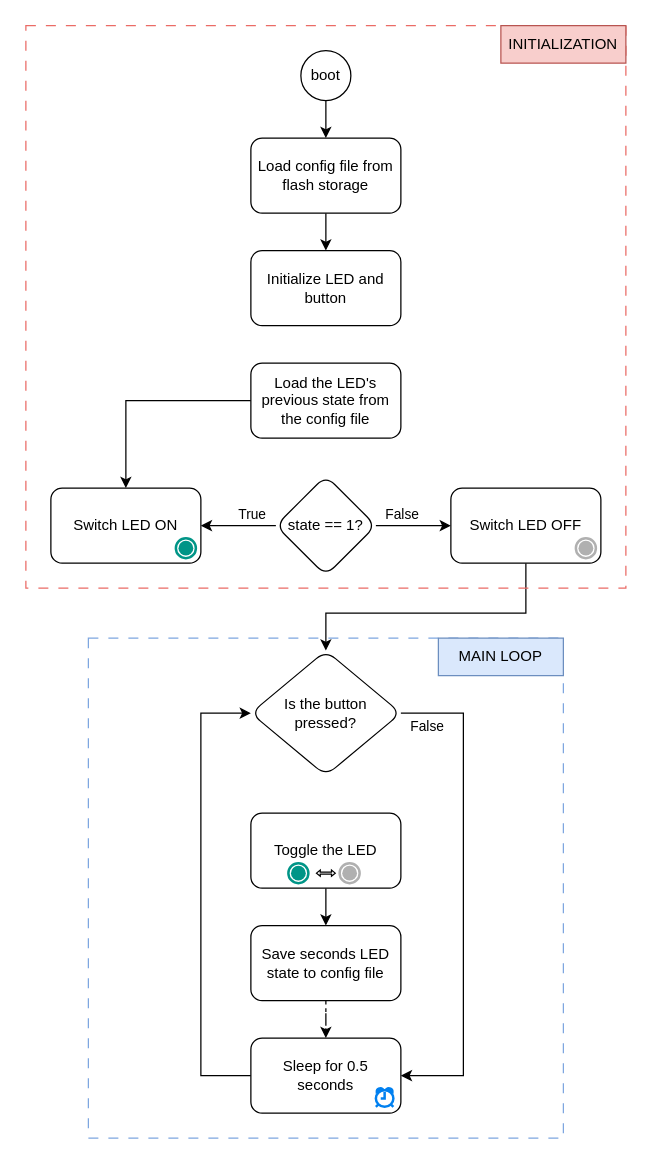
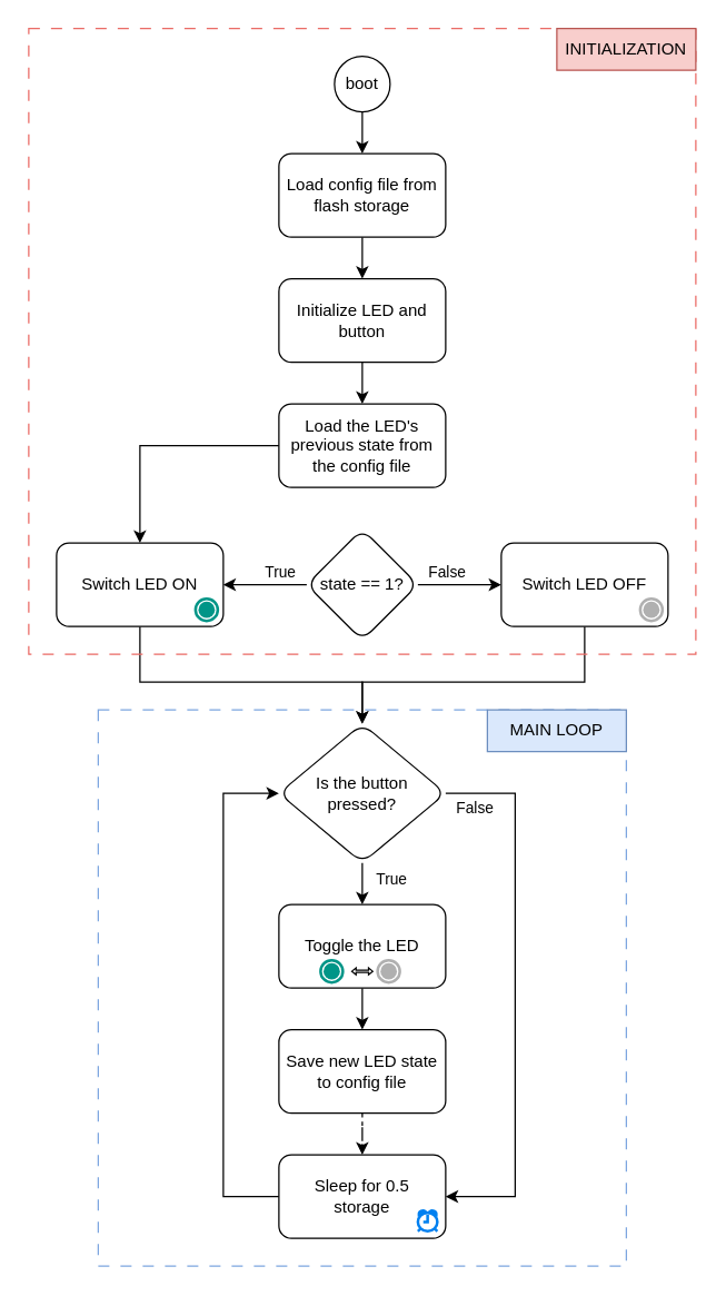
+ <mxCell id="6" value="" style="edgeStyle=orthogonalEdgeStyle;rounded=0;orthogonalLoop=1;jettySize=auto;html=1;" edge="1" parent="1" source="7" target="9"><mxGeometry relative="1" as="geometry" /></mxCell>
+ <mxCell id="15" value="" style="edgeStyle=orthogonalEdgeStyle;rounded=0;orthogonalLoop=1;jettySize=auto;html=1;entryX=0.5;entryY=0;entryDx=0;entryDy=0;" edge="1" parent="1" source="16" target="23"><mxGeometry relative="1" as="geometry"><mxPoint x="260" y="530" as="targetPoint" /><Array as="points"><mxPoint x="100" y="490" /><mxPoint x="260" y="490" /></Array></mxGeometry></mxCell>
+ <mxCell id="19" value="" style="edgeStyle=orthogonalEdgeStyle;rounded=0;orthogonalLoop=1;jettySize=auto;html=1;" edge="1" parent="1" source="23" target="25"><mxGeometry relative="1" as="geometry" /></mxCell>
+ <mxCell id="20" value="True" style="edgeLabel;html=1;align=center;verticalAlign=middle;resizable=0;points=[];" vertex="1" connectable="0" parent="19"><mxGeometry x="0.312" relative="1" as="geometry"><mxPoint x="20" y="-2" as="offset" /></mxGeometry></mxCell>
- <mxCell id="27" value="Save seconds LED state to config file" style="whiteSpace=wrap;html=1;rounded=1;" vertex="1" parent="1"><mxGeometry x="200" y="740" width="120" height="60" as="geometry" /></mxCell>
+ <mxCell id="27" value="Save new LED state to config file" style="whiteSpace=wrap;html=1;rounded=1;" vertex="1" parent="1"><mxGeometry x="200" y="740" width="120" height="60" as="geometry" /></mxCell>
- <mxCell id="29" value="Sleep for 0.5&lt;br&gt;seconds" style="whiteSpace=wrap;html=1;rounded=1;" vertex="1" parent="1"><mxGeometry x="200" y="830" width="120" height="60" as="geometry" /></mxCell>
+ <mxCell id="29" value="Sleep for 0.5&lt;br&gt;storage" style="whiteSpace=wrap;html=1;rounded=1;" vertex="1" parent="1"><mxGeometry x="200" y="830" width="120" height="60" as="geometry" /></mxCell>
